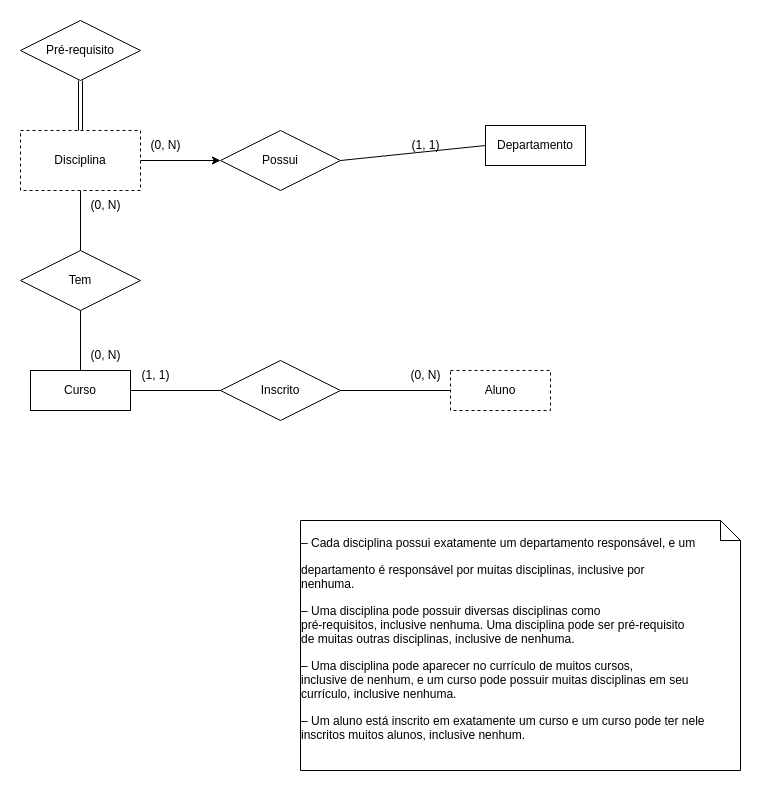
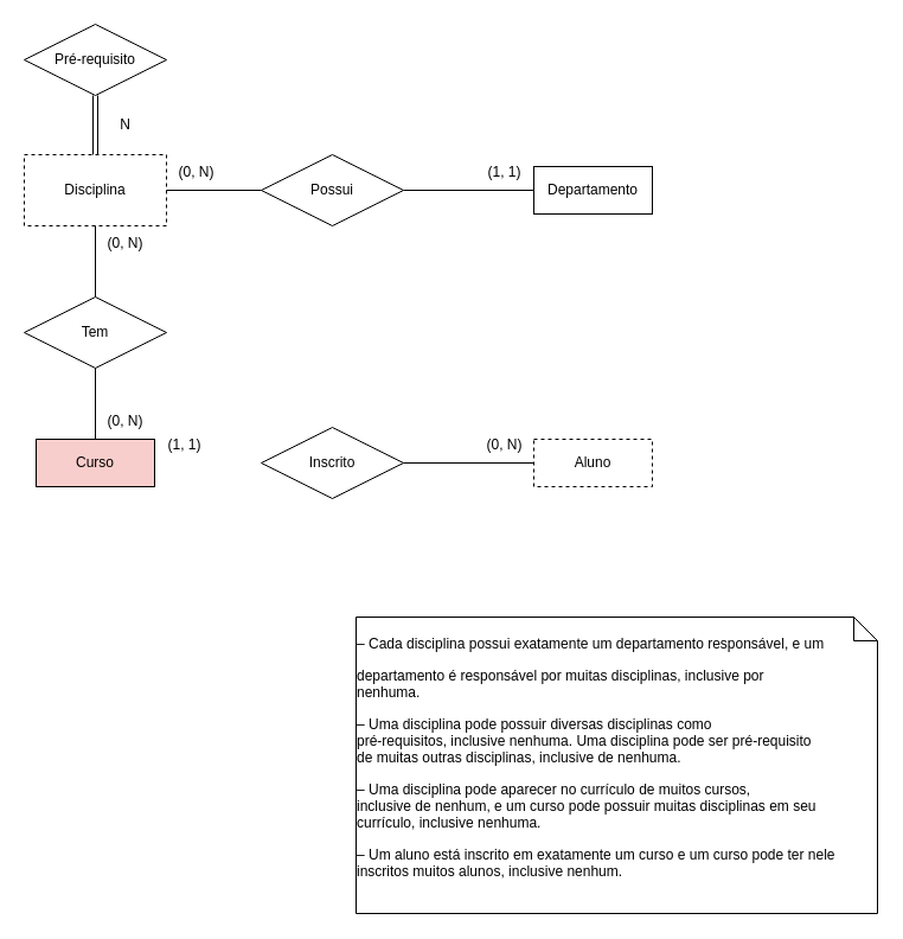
+ <mxCell id="9" value="N" style="text;html=1;align=center;verticalAlign=middle;resizable=0;points=[];autosize=1;strokeColor=none;fillColor=none;" parent="1" vertex="1"><mxGeometry x="90" y="90" width="30" height="30" as="geometry" /></mxCell>
- <mxCell id="8" value="Departamento" style="whiteSpace=wrap;html=1;align=center;" parent="1" vertex="1"><mxGeometry x="485" y="125" width="100" height="40" as="geometry" /></mxCell>
+ <mxCell id="8" value="Departamento" style="whiteSpace=wrap;html=1;align=center;" parent="1" vertex="1"><mxGeometry x="450" y="140" width="100" height="40" as="geometry" /></mxCell>
- <mxCell id="12" value="" style="endArrow=classic;html=1;rounded=0;exitX=1;exitY=0.5;exitDx=0;exitDy=0;entryX=0;entryY=0.5;entryDx=0;entryDy=0;" edge="1" parent="1" source="2" target="7"><mxGeometry relative="1" as="geometry"><mxPoint x="210" y="140" as="sourcePoint" /><mxPoint x="370" y="140" as="targetPoint" /></mxGeometry></mxCell>
+ <mxCell id="12" value="" style="endArrow=none;html=1;rounded=0;exitX=1;exitY=0.5;exitDx=0;exitDy=0;entryX=0;entryY=0.5;entryDx=0;entryDy=0;" edge="1" parent="1" source="2" target="7"><mxGeometry relative="1" as="geometry"><mxPoint x="210" y="140" as="sourcePoint" /><mxPoint x="370" y="140" as="targetPoint" /></mxGeometry></mxCell>
- <mxCell id="4" value="Curso" style="whiteSpace=wrap;html=1;align=center;" parent="1" vertex="1"><mxGeometry x="30" y="370" width="100" height="40" as="geometry" /></mxCell>
+ <mxCell id="4" value="Curso" style="whiteSpace=wrap;html=1;align=center;fillColor=#f8cecc;" parent="1" vertex="1"><mxGeometry x="30" y="370" width="100" height="40" as="geometry" /></mxCell>
- <mxCell id="16" value="" style="endArrow=none;html=1;rounded=0;exitX=1;exitY=0.5;exitDx=0;exitDy=0;entryX=0;entryY=0.5;entryDx=0;entryDy=0;" edge="1" parent="1" source="4" target="5"><mxGeometry relative="1" as="geometry"><mxPoint x="190" y="360" as="sourcePoint" /><mxPoint x="350" y="360" as="targetPoint" /></mxGeometry></mxCell>
